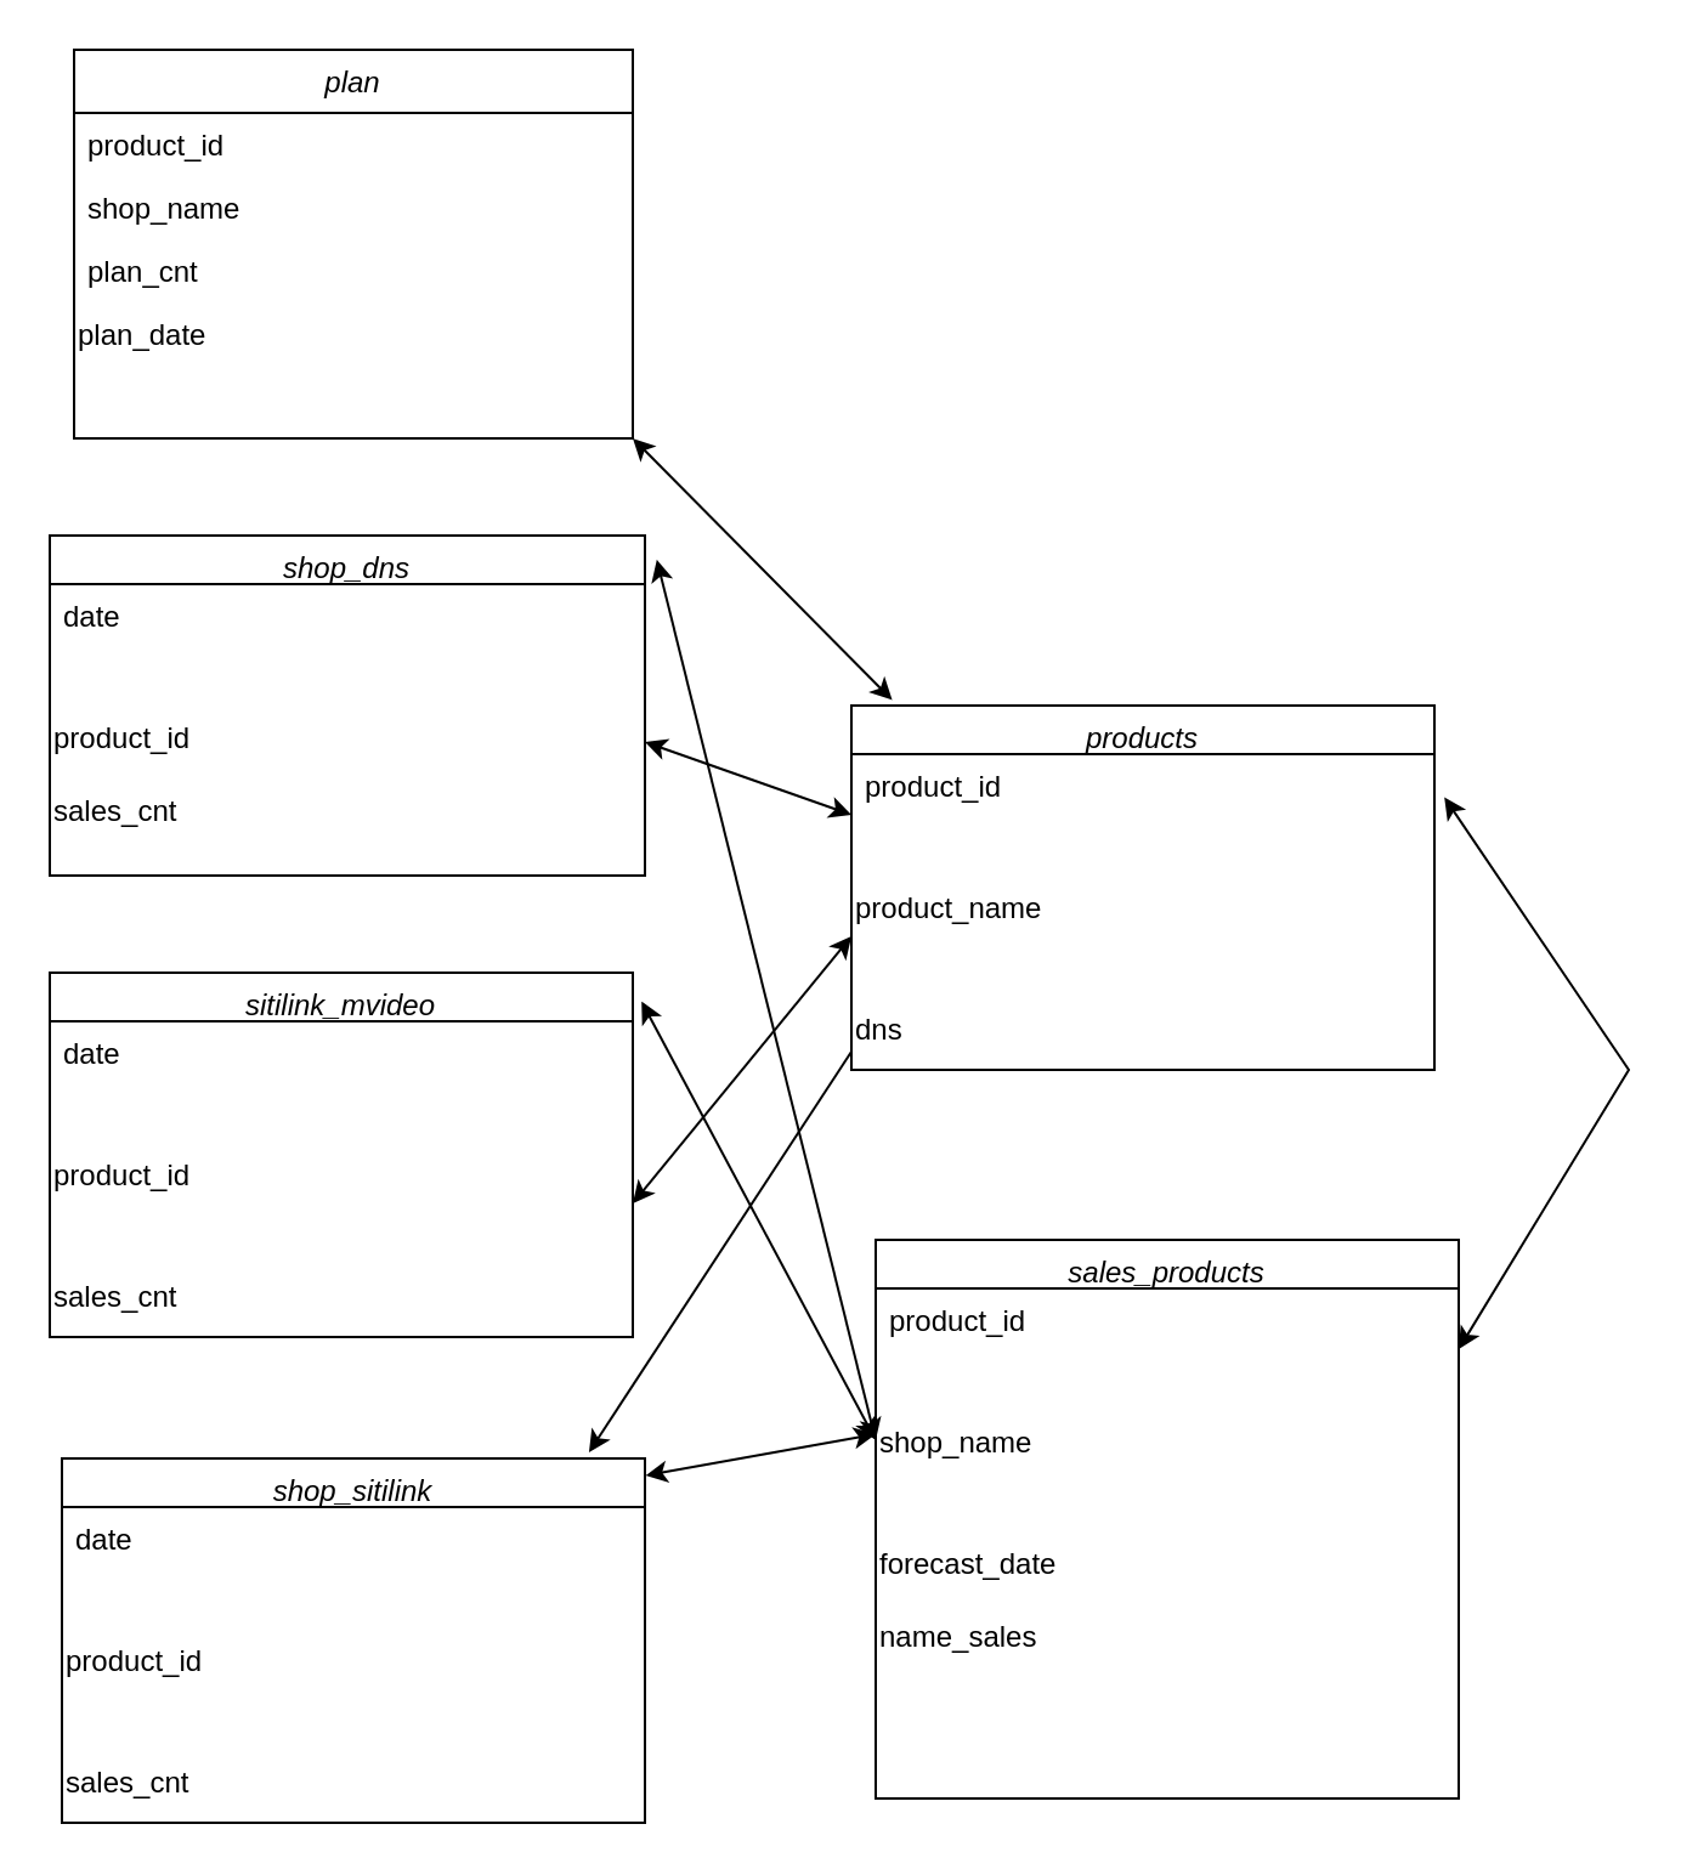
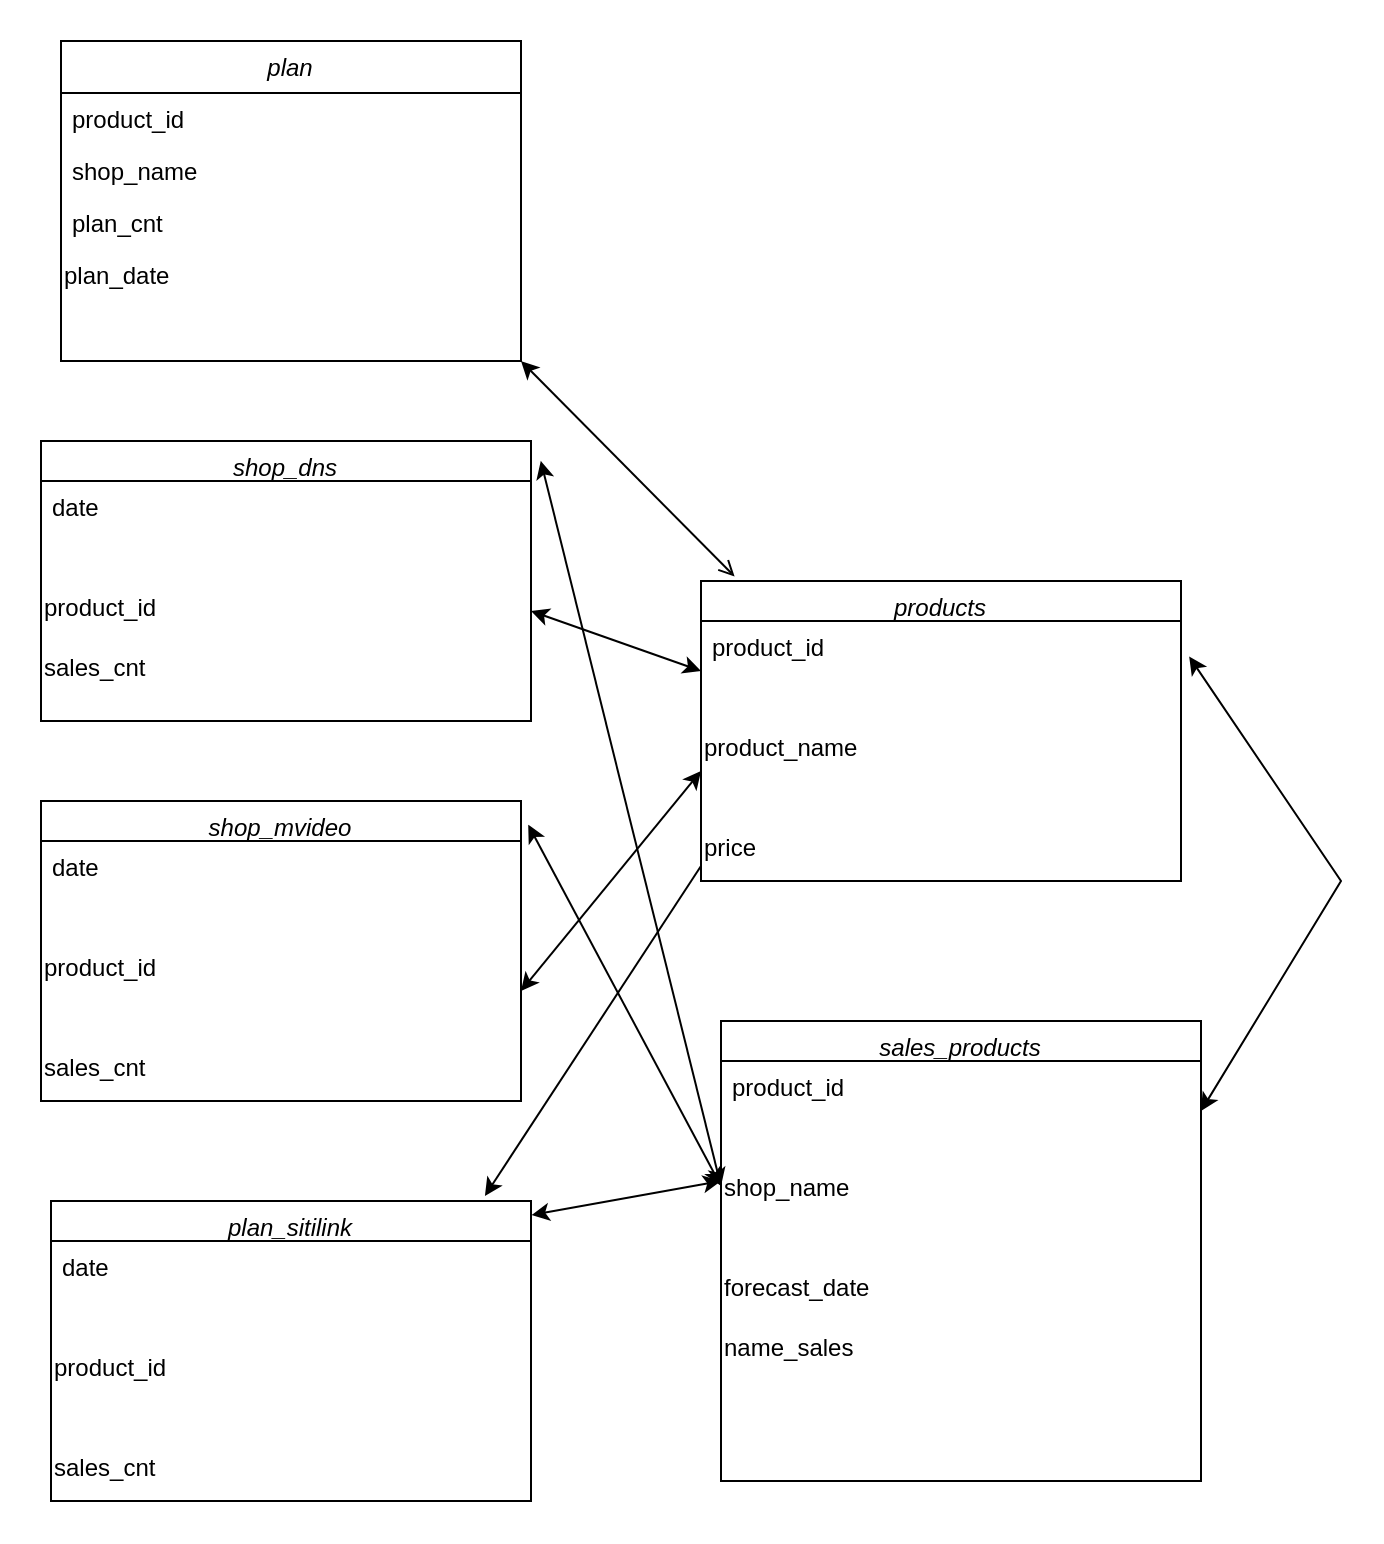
- <mxCell id="32" value="" style="endArrow=classic;startArrow=classic;html=1;rounded=0;entryX=0.07;entryY=-0.015;entryDx=0;entryDy=0;entryPerimeter=0;exitX=1;exitY=1;exitDx=0;exitDy=0;" edge="1" parent="1" source="2" target="19"><mxGeometry width="50" height="50" relative="1" as="geometry"><mxPoint x="360" y="460" as="sourcePoint" /><mxPoint x="410" y="410" as="targetPoint" /></mxGeometry></mxCell>
+ <mxCell id="32" value="" style="endArrow=open;startArrow=classic;html=1;rounded=0;entryX=0.07;entryY=-0.015;entryDx=0;entryDy=0;entryPerimeter=0;exitX=1;exitY=1;exitDx=0;exitDy=0;" edge="1" parent="1" source="2" target="19"><mxGeometry width="50" height="50" relative="1" as="geometry"><mxPoint x="360" y="460" as="sourcePoint" /><mxPoint x="410" y="410" as="targetPoint" /></mxGeometry></mxCell>
- <mxCell id="11" value="sitilink_mvideo" style="swimlane;fontStyle=2;align=center;verticalAlign=top;childLayout=stackLayout;horizontal=1;startSize=20;horizontalStack=0;resizeParent=1;resizeLast=0;collapsible=1;marginBottom=0;rounded=0;shadow=0;strokeWidth=1;" parent="1" vertex="1"><mxGeometry x="20" y="400" width="240" height="150" as="geometry"><mxRectangle x="60" y="390" width="160" height="26" as="alternateBounds" /></mxGeometry></mxCell>
+ <mxCell id="11" value="shop_mvideo" style="swimlane;fontStyle=2;align=center;verticalAlign=top;childLayout=stackLayout;horizontal=1;startSize=20;horizontalStack=0;resizeParent=1;resizeLast=0;collapsible=1;marginBottom=0;rounded=0;shadow=0;strokeWidth=1;" parent="1" vertex="1"><mxGeometry x="20" y="400" width="240" height="150" as="geometry"><mxRectangle x="60" y="390" width="160" height="26" as="alternateBounds" /></mxGeometry></mxCell>
- <mxCell id="22" value="dns" style="text;whiteSpace=wrap;html=1;" vertex="1" parent="19"><mxGeometry y="120" width="240" height="30" as="geometry" /></mxCell>
+ <mxCell id="22" value="price" style="text;whiteSpace=wrap;html=1;" vertex="1" parent="19"><mxGeometry y="120" width="240" height="30" as="geometry" /></mxCell>
- <mxCell id="15" value="shop_sitilink" style="swimlane;fontStyle=2;align=center;verticalAlign=top;childLayout=stackLayout;horizontal=1;startSize=20;horizontalStack=0;resizeParent=1;resizeLast=0;collapsible=1;marginBottom=0;rounded=0;shadow=0;strokeWidth=1;" vertex="1" parent="1"><mxGeometry x="25" y="600" width="240" height="150" as="geometry"><mxRectangle x="60" y="390" width="160" height="26" as="alternateBounds" /></mxGeometry></mxCell>
+ <mxCell id="15" value="plan_sitilink" style="swimlane;fontStyle=2;align=center;verticalAlign=top;childLayout=stackLayout;horizontal=1;startSize=20;horizontalStack=0;resizeParent=1;resizeLast=0;collapsible=1;marginBottom=0;rounded=0;shadow=0;strokeWidth=1;" vertex="1" parent="1"><mxGeometry x="25" y="600" width="240" height="150" as="geometry"><mxRectangle x="60" y="390" width="160" height="26" as="alternateBounds" /></mxGeometry></mxCell>
